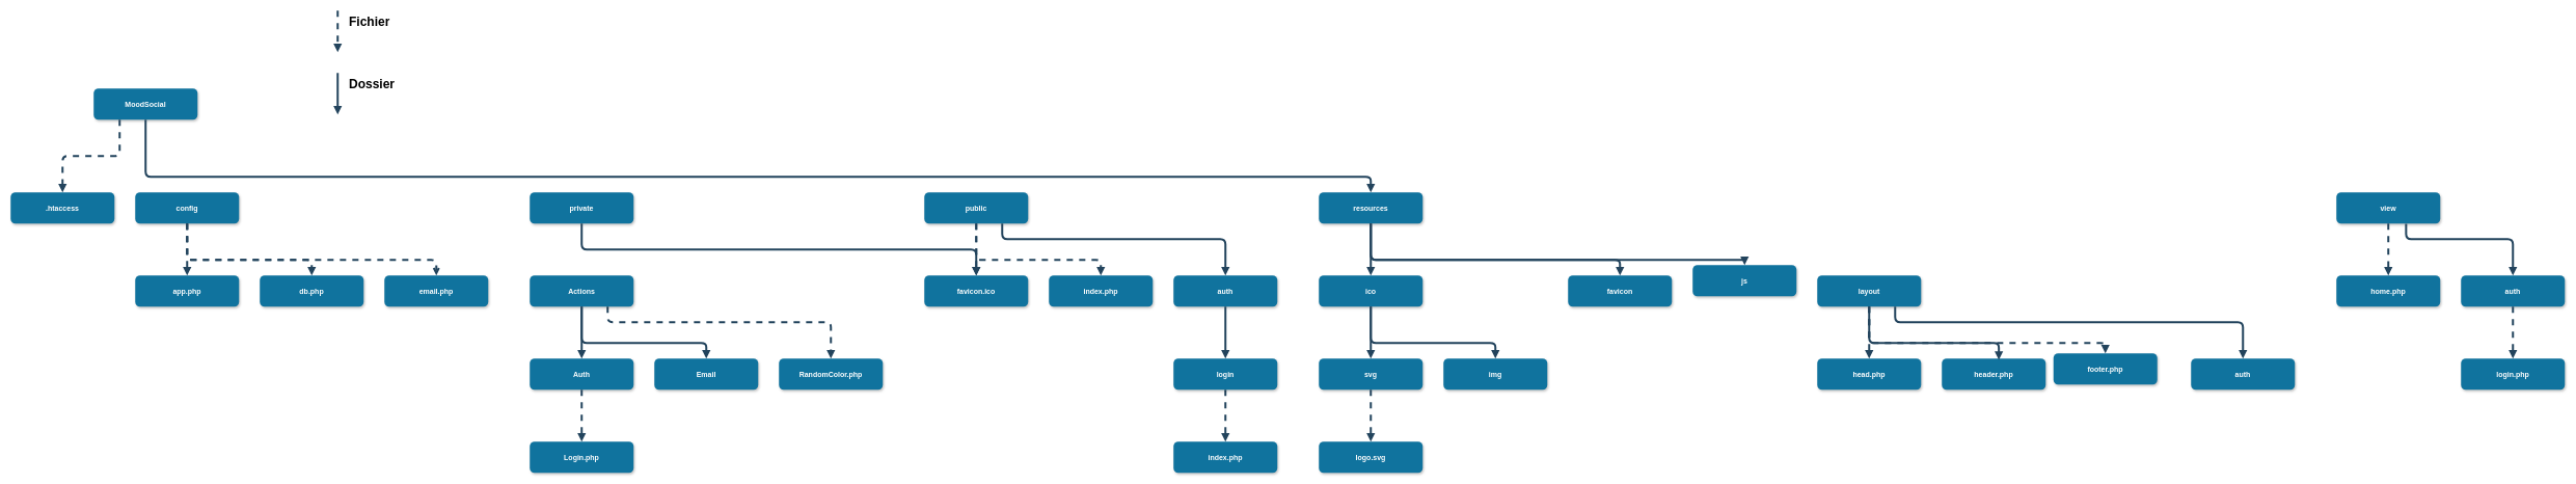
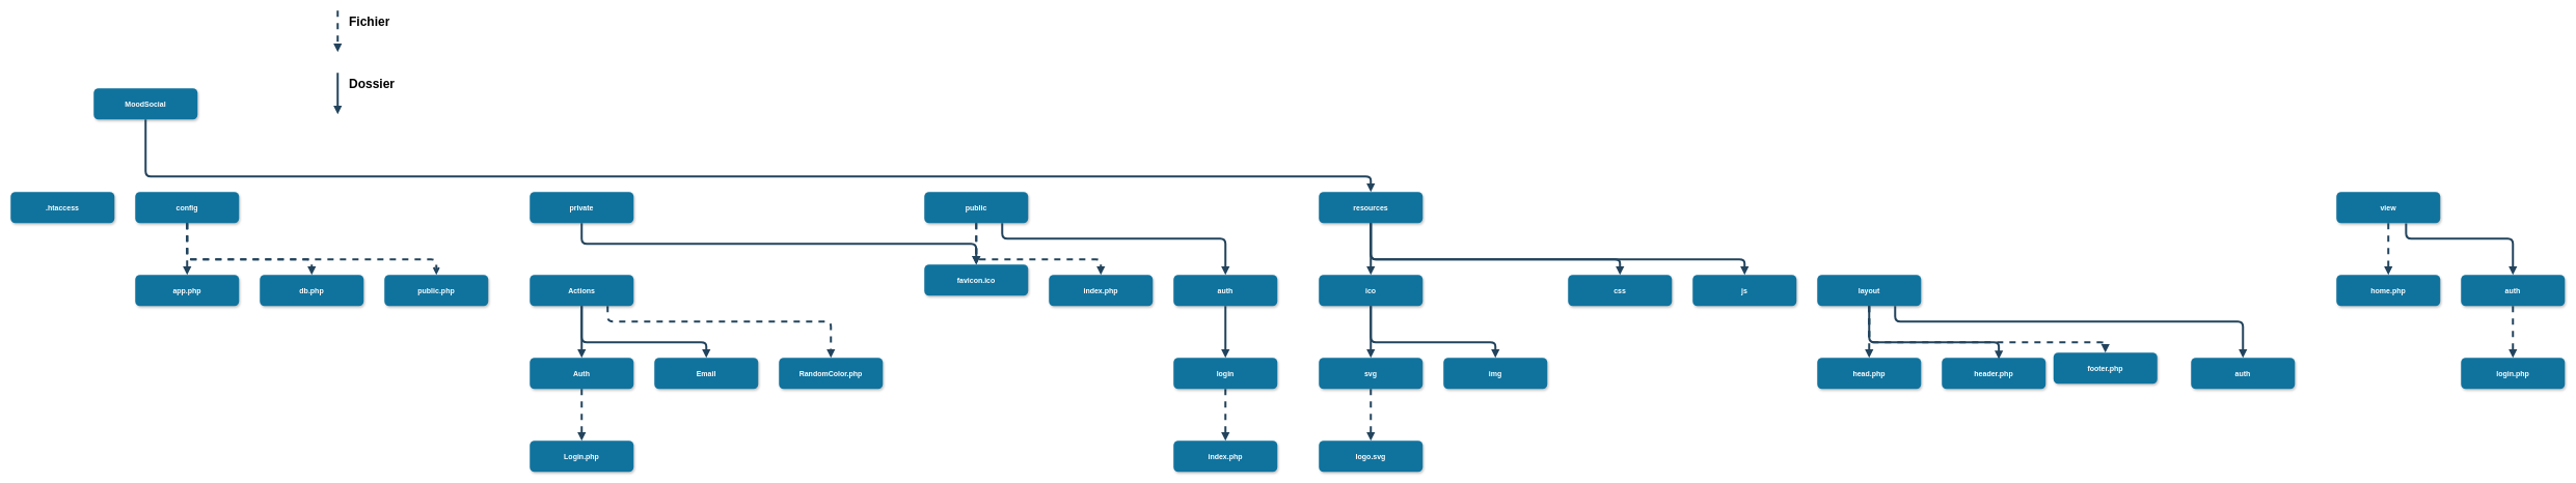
- <mxCell id="8" value="" style="edgeStyle=elbowEdgeStyle;elbow=vertical;strokeWidth=4;endArrow=block;endFill=1;fontStyle=1;dashed=1;strokeColor=#23445D;entryX=0.5;entryY=0;entryDx=0;entryDy=0;exitX=0.25;exitY=1;exitDx=0;exitDy=0;" edge="1" parent="1" source="2" target="6"><mxGeometry x="22" y="165.5" width="100" height="100" as="geometry"><mxPoint x="210" y="230" as="sourcePoint" /><mxPoint x="210" y="310" as="targetPoint" /><Array as="points"><mxPoint x="180" y="300" /></Array></mxGeometry></mxCell>
- <mxCell id="42" value="js" style="rounded=1;fillColor=#10739E;strokeColor=none;shadow=1;gradientColor=none;fontStyle=1;fontColor=#FFFFFF;fontSize=14;" vertex="1" parent="1"><mxGeometry x="3260" y="510" width="200" height="60" as="geometry" /></mxCell>
+ <mxCell id="42" value="js" style="rounded=1;fillColor=#10739E;strokeColor=none;shadow=1;gradientColor=none;fontStyle=1;fontColor=#FFFFFF;fontSize=14;" vertex="1" parent="1"><mxGeometry x="3260" y="530" width="200" height="60" as="geometry" /></mxCell>
- <mxCell id="29" value="favicon.ico" style="rounded=1;fillColor=#10739E;strokeColor=none;shadow=1;gradientColor=none;fontStyle=1;fontColor=#FFFFFF;fontSize=14;" vertex="1" parent="1"><mxGeometry x="1780" y="530" width="200" height="60" as="geometry" /></mxCell>
+ <mxCell id="29" value="favicon.ico" style="rounded=1;fillColor=#10739E;strokeColor=none;shadow=1;gradientColor=none;fontStyle=1;fontColor=#FFFFFF;fontSize=14;" vertex="1" parent="1"><mxGeometry x="1780" y="510" width="200" height="60" as="geometry" /></mxCell>
- <mxCell id="18" value="email.php" style="rounded=1;fillColor=#10739E;strokeColor=none;shadow=1;gradientColor=none;fontStyle=1;fontColor=#FFFFFF;fontSize=14;" vertex="1" parent="1"><mxGeometry x="740" y="530" width="200" height="60" as="geometry" /></mxCell>
+ <mxCell id="18" value="public.php" style="rounded=1;fillColor=#10739E;strokeColor=none;shadow=1;gradientColor=none;fontStyle=1;fontColor=#FFFFFF;fontSize=14;" vertex="1" parent="1"><mxGeometry x="740" y="530" width="200" height="60" as="geometry" /></mxCell>
- <mxCell id="41" value="favicon" style="rounded=1;fillColor=#10739E;strokeColor=none;shadow=1;gradientColor=none;fontStyle=1;fontColor=#FFFFFF;fontSize=14;" vertex="1" parent="1"><mxGeometry x="3020" y="530" width="200" height="60" as="geometry" /></mxCell>
+ <mxCell id="41" value="css" style="rounded=1;fillColor=#10739E;strokeColor=none;shadow=1;gradientColor=none;fontStyle=1;fontColor=#FFFFFF;fontSize=14;" vertex="1" parent="1"><mxGeometry x="3020" y="530" width="200" height="60" as="geometry" /></mxCell>
